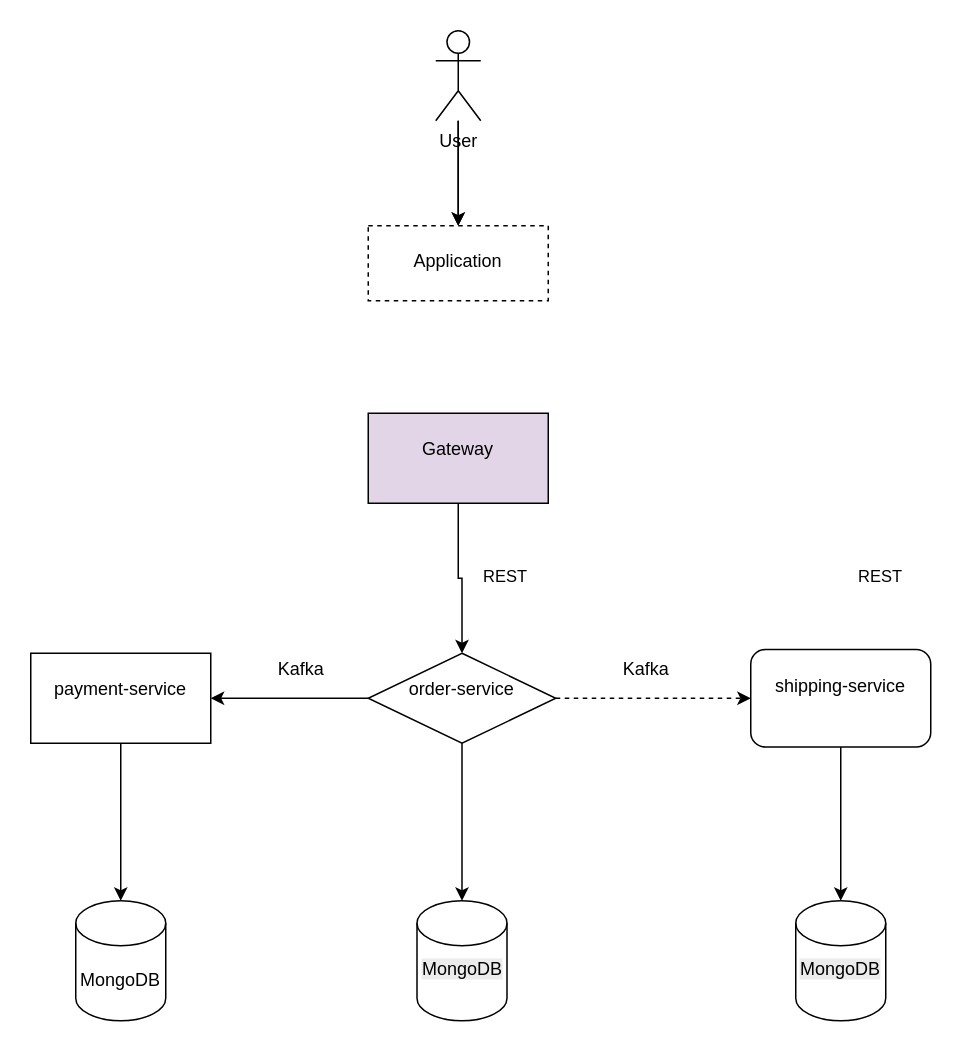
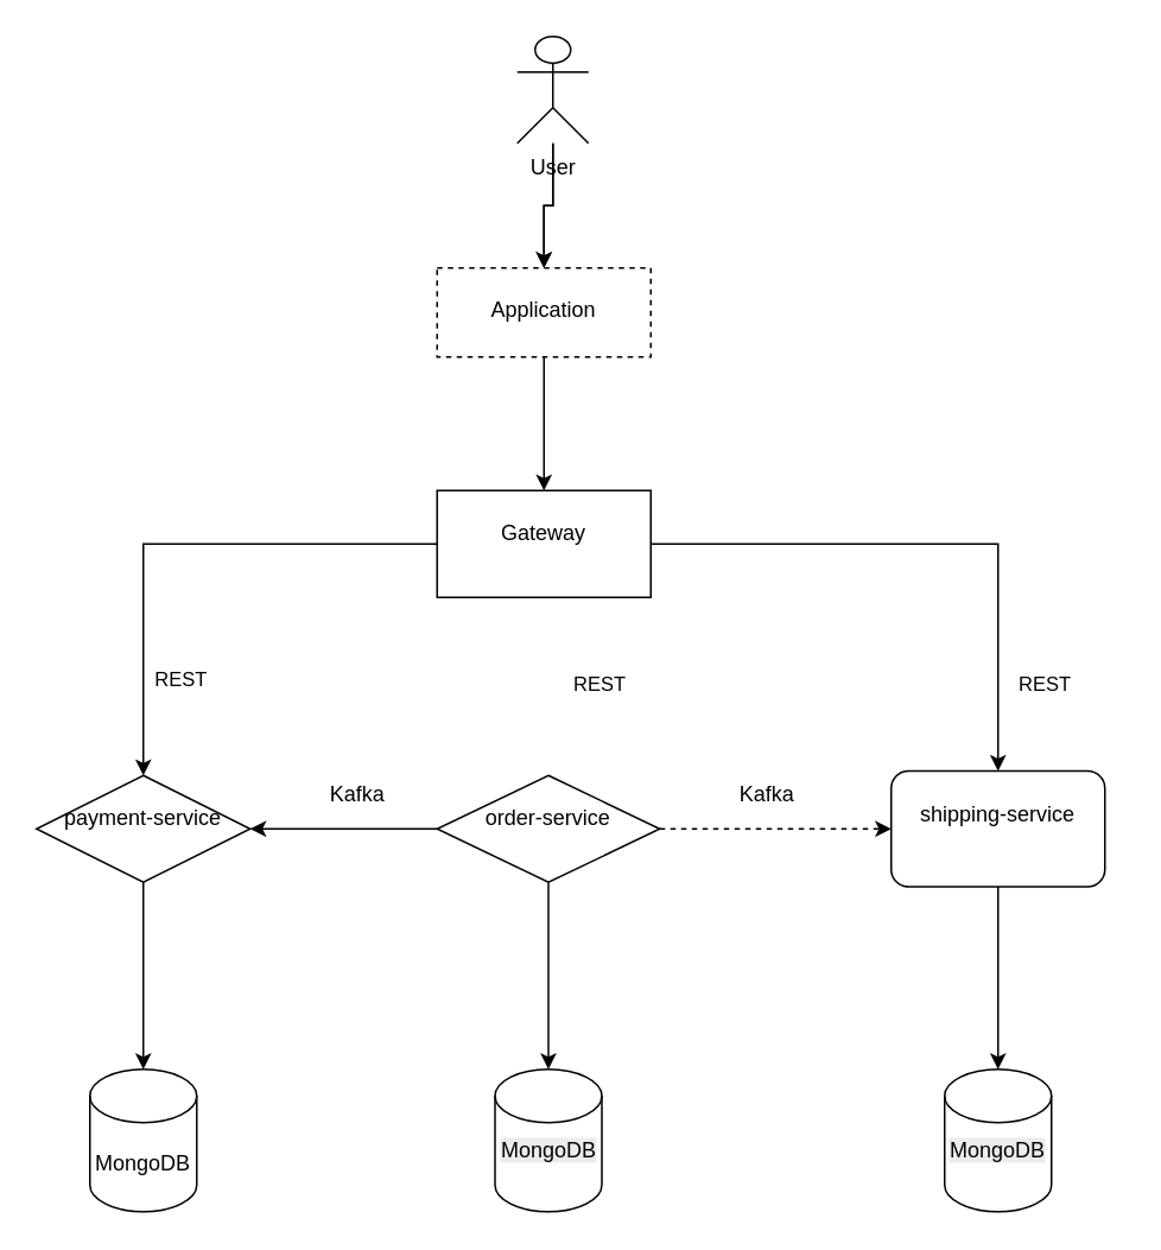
- <mxCell id="4" value="User&lt;div&gt;&lt;br&gt;&lt;/div&gt;" style="shape=umlActor;verticalLabelPosition=bottom;verticalAlign=top;html=1;outlineConnect=0;" vertex="1" parent="1"><mxGeometry x="290" y="20" width="30" height="60" as="geometry" /></mxCell>
+ <mxCell id="4" value="User&lt;div&gt;&lt;br&gt;&lt;/div&gt;" style="shape=umlActor;verticalLabelPosition=bottom;verticalAlign=top;html=1;outlineConnect=0;" vertex="1" parent="1"><mxGeometry x="290" y="20" width="40" height="60" as="geometry" /></mxCell>
+ <mxCell id="5" value="" style="edgeStyle=orthogonalEdgeStyle;rounded=0;orthogonalLoop=1;jettySize=auto;html=1;" edge="1" parent="1" source="6" target="10"><mxGeometry relative="1" as="geometry" /></mxCell>
+ <mxCell id="7" value="" style="edgeStyle=orthogonalEdgeStyle;rounded=0;orthogonalLoop=1;jettySize=auto;html=1;" edge="1" parent="1" source="10" target="16"><mxGeometry relative="1" as="geometry" /></mxCell>
+ <mxCell id="8" value="REST" style="edgeLabel;html=1;align=center;verticalAlign=middle;resizable=0;points=[];" vertex="1" connectable="0" parent="7"><mxGeometry x="0.551" y="-1" relative="1" as="geometry"><mxPoint x="21" y="11" as="offset" /></mxGeometry></mxCell>
- <mxCell id="10" value="Gateway&lt;div&gt;&lt;br&gt;&lt;/div&gt;" style="whiteSpace=wrap;html=1;verticalAlign=top;spacingTop=10;fillColor=#e1d5e7;" vertex="1" parent="1"><mxGeometry x="245" y="275" width="120" height="60" as="geometry" /></mxCell>
+ <mxCell id="10" value="Gateway&lt;div&gt;&lt;br&gt;&lt;/div&gt;" style="whiteSpace=wrap;html=1;verticalAlign=top;spacingTop=10;" vertex="1" parent="1"><mxGeometry x="245" y="275" width="120" height="60" as="geometry" /></mxCell>
- <mxCell id="9" value="" style="edgeStyle=orthogonalEdgeStyle;rounded=0;orthogonalLoop=1;jettySize=auto;html=1;" edge="1" parent="1" source="10" target="14"><mxGeometry relative="1" as="geometry" /></mxCell>
+ <mxCell id="9" value="" style="edgeStyle=orthogonalEdgeStyle;rounded=0;orthogonalLoop=1;jettySize=auto;html=1;" edge="1" parent="1" source="10" target="18"><mxGeometry relative="1" as="geometry" /></mxCell>
- <mxCell id="16" value="payment-service&lt;div&gt;&lt;br&gt;&lt;/div&gt;" style="whiteSpace=wrap;html=1;verticalAlign=top;spacingTop=10;" vertex="1" parent="1"><mxGeometry x="20" y="435" width="120" height="60" as="geometry" /></mxCell>
+ <mxCell id="16" value="payment-service&lt;div&gt;&lt;br&gt;&lt;/div&gt;" style="rhombus;whiteSpace=wrap;html=1;verticalAlign=top;spacingTop=10;" vertex="1" parent="1"><mxGeometry x="20" y="435" width="120" height="60" as="geometry" /></mxCell>
